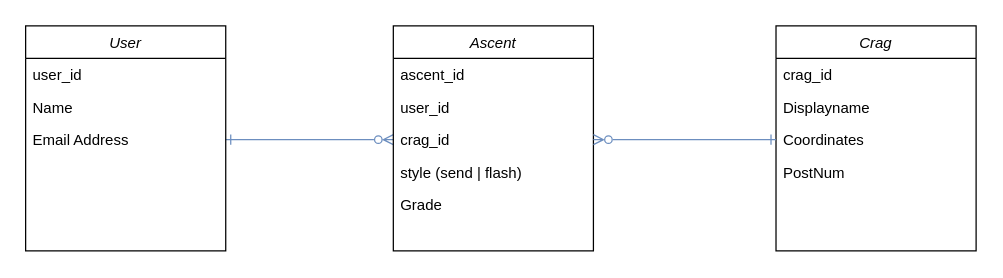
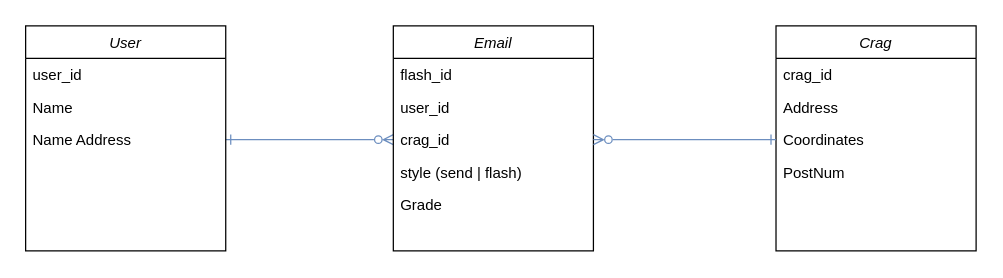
- <mxCell id="12" value="Ascent" style="swimlane;fontStyle=2;align=center;verticalAlign=top;childLayout=stackLayout;horizontal=1;startSize=26;horizontalStack=0;resizeParent=1;resizeLast=0;collapsible=1;marginBottom=0;rounded=0;shadow=0;strokeWidth=1;" vertex="1" parent="1"><mxGeometry x="314" y="20" width="160" height="180" as="geometry"><mxRectangle x="40" y="240" width="160" height="26" as="alternateBounds" /></mxGeometry></mxCell>
+ <mxCell id="12" value="Email" style="swimlane;fontStyle=2;align=center;verticalAlign=top;childLayout=stackLayout;horizontal=1;startSize=26;horizontalStack=0;resizeParent=1;resizeLast=0;collapsible=1;marginBottom=0;rounded=0;shadow=0;strokeWidth=1;" vertex="1" parent="1"><mxGeometry x="314" y="20" width="160" height="180" as="geometry"><mxRectangle x="40" y="240" width="160" height="26" as="alternateBounds" /></mxGeometry></mxCell>
- <mxCell id="13" value="ascent_id" style="text;align=left;verticalAlign=top;spacingLeft=4;spacingRight=4;overflow=hidden;rotatable=0;points=[[0,0.5],[1,0.5]];portConstraint=eastwest;" vertex="1" parent="12"><mxGeometry y="26" width="160" height="26" as="geometry" /></mxCell>
+ <mxCell id="13" value="flash_id" style="text;align=left;verticalAlign=top;spacingLeft=4;spacingRight=4;overflow=hidden;rotatable=0;points=[[0,0.5],[1,0.5]];portConstraint=eastwest;" vertex="1" parent="12"><mxGeometry y="26" width="160" height="26" as="geometry" /></mxCell>
- <mxCell id="9" value="Displayname" style="text;align=left;verticalAlign=top;spacingLeft=4;spacingRight=4;overflow=hidden;rotatable=0;points=[[0,0.5],[1,0.5]];portConstraint=eastwest;rounded=0;shadow=0;html=0;" vertex="1" parent="7"><mxGeometry y="52" width="160" height="26" as="geometry" /></mxCell>
+ <mxCell id="9" value="Address" style="text;align=left;verticalAlign=top;spacingLeft=4;spacingRight=4;overflow=hidden;rotatable=0;points=[[0,0.5],[1,0.5]];portConstraint=eastwest;rounded=0;shadow=0;html=0;" vertex="1" parent="7"><mxGeometry y="52" width="160" height="26" as="geometry" /></mxCell>
- <mxCell id="6" value="Email Address" style="text;align=left;verticalAlign=top;spacingLeft=4;spacingRight=4;overflow=hidden;rotatable=0;points=[[0,0.5],[1,0.5]];portConstraint=eastwest;rounded=0;shadow=0;html=0;" parent="3" vertex="1"><mxGeometry y="78" width="160" height="26" as="geometry" /></mxCell>
+ <mxCell id="6" value="Name Address" style="text;align=left;verticalAlign=top;spacingLeft=4;spacingRight=4;overflow=hidden;rotatable=0;points=[[0,0.5],[1,0.5]];portConstraint=eastwest;rounded=0;shadow=0;html=0;" parent="3" vertex="1"><mxGeometry y="78" width="160" height="26" as="geometry" /></mxCell>
